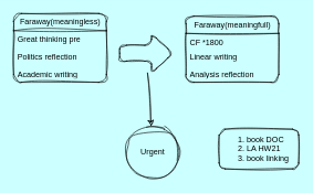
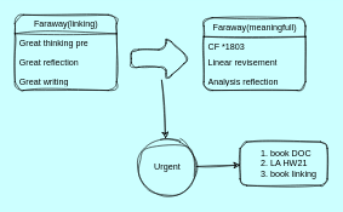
- <mxCell id="2" value="Faraway(meaningless)" style="swimlane;fontStyle=0;childLayout=stackLayout;horizontal=1;startSize=26;fillColor=none;horizontalStack=0;resizeParent=1;resizeParentMax=0;resizeLast=0;collapsible=1;marginBottom=0;html=1;sketch=1;curveFitting=1;jiggle=2;rounded=1;" parent="1" vertex="1"><mxGeometry x="20" y="20" width="140" height="104" as="geometry" /></mxCell>
+ <mxCell id="2" value="Faraway(linking)" style="swimlane;fontStyle=0;childLayout=stackLayout;horizontal=1;startSize=26;fillColor=none;horizontalStack=0;resizeParent=1;resizeParentMax=0;resizeLast=0;collapsible=1;marginBottom=0;html=1;sketch=1;curveFitting=1;jiggle=2;rounded=1;" parent="1" vertex="1"><mxGeometry x="20" y="20" width="140" height="104" as="geometry" /></mxCell>
- <mxCell id="9" value="CF *1800&amp;nbsp;&amp;nbsp;" style="text;strokeColor=none;fillColor=none;align=left;verticalAlign=top;spacingLeft=4;spacingRight=4;overflow=hidden;rotatable=0;points=[[0,0.5],[1,0.5]];portConstraint=eastwest;whiteSpace=wrap;html=1;sketch=1;curveFitting=1;jiggle=2;rounded=1;" parent="8" vertex="1"><mxGeometry y="26" width="140" height="22" as="geometry" /></mxCell>
+ <mxCell id="9" value="CF *1803&amp;nbsp;&amp;nbsp;" style="text;strokeColor=none;fillColor=none;align=left;verticalAlign=top;spacingLeft=4;spacingRight=4;overflow=hidden;rotatable=0;points=[[0,0.5],[1,0.5]];portConstraint=eastwest;whiteSpace=wrap;html=1;sketch=1;curveFitting=1;jiggle=2;rounded=1;" parent="8" vertex="1"><mxGeometry y="26" width="140" height="22" as="geometry" /></mxCell>
- <mxCell id="4" value="Politics reflection" style="text;strokeColor=none;fillColor=none;align=left;verticalAlign=top;spacingLeft=4;spacingRight=4;overflow=hidden;rotatable=0;points=[[0,0.5],[1,0.5]];portConstraint=eastwest;whiteSpace=wrap;html=1;sketch=1;curveFitting=1;jiggle=2;rounded=1;" parent="2" vertex="1"><mxGeometry y="52" width="140" height="26" as="geometry" /></mxCell>
+ <mxCell id="4" value="Great reflection" style="text;strokeColor=none;fillColor=none;align=left;verticalAlign=top;spacingLeft=4;spacingRight=4;overflow=hidden;rotatable=0;points=[[0,0.5],[1,0.5]];portConstraint=eastwest;whiteSpace=wrap;html=1;sketch=1;curveFitting=1;jiggle=2;rounded=1;" parent="2" vertex="1"><mxGeometry y="52" width="140" height="26" as="geometry" /></mxCell>
- <mxCell id="10" value="Linear writing" style="text;strokeColor=none;fillColor=none;align=left;verticalAlign=top;spacingLeft=4;spacingRight=4;overflow=hidden;rotatable=0;points=[[0,0.5],[1,0.5]];portConstraint=eastwest;whiteSpace=wrap;html=1;sketch=1;curveFitting=1;jiggle=2;rounded=1;" parent="8" vertex="1"><mxGeometry y="48" width="140" height="26" as="geometry" /></mxCell>
+ <mxCell id="10" value="Linear revisement" style="text;strokeColor=none;fillColor=none;align=left;verticalAlign=top;spacingLeft=4;spacingRight=4;overflow=hidden;rotatable=0;points=[[0,0.5],[1,0.5]];portConstraint=eastwest;whiteSpace=wrap;html=1;sketch=1;curveFitting=1;jiggle=2;rounded=1;" parent="8" vertex="1"><mxGeometry y="48" width="140" height="26" as="geometry" /></mxCell>
- <mxCell id="5" value="Academic writing" style="text;strokeColor=none;fillColor=none;align=left;verticalAlign=top;spacingLeft=4;spacingRight=4;overflow=hidden;rotatable=0;points=[[0,0.5],[1,0.5]];portConstraint=eastwest;whiteSpace=wrap;html=1;sketch=1;curveFitting=1;jiggle=2;rounded=1;" parent="2" vertex="1"><mxGeometry y="78" width="140" height="26" as="geometry" /></mxCell>
+ <mxCell id="5" value="Great writing" style="text;strokeColor=none;fillColor=none;align=left;verticalAlign=top;spacingLeft=4;spacingRight=4;overflow=hidden;rotatable=0;points=[[0,0.5],[1,0.5]];portConstraint=eastwest;whiteSpace=wrap;html=1;sketch=1;curveFitting=1;jiggle=2;rounded=1;" parent="2" vertex="1"><mxGeometry y="78" width="140" height="26" as="geometry" /></mxCell>
+ <mxCell id="12" value="" style="edgeStyle=none;html=1;sketch=1;curveFitting=1;jiggle=2;" parent="1" source="13" target="14" edge="1"><mxGeometry relative="1" as="geometry" /></mxCell>
